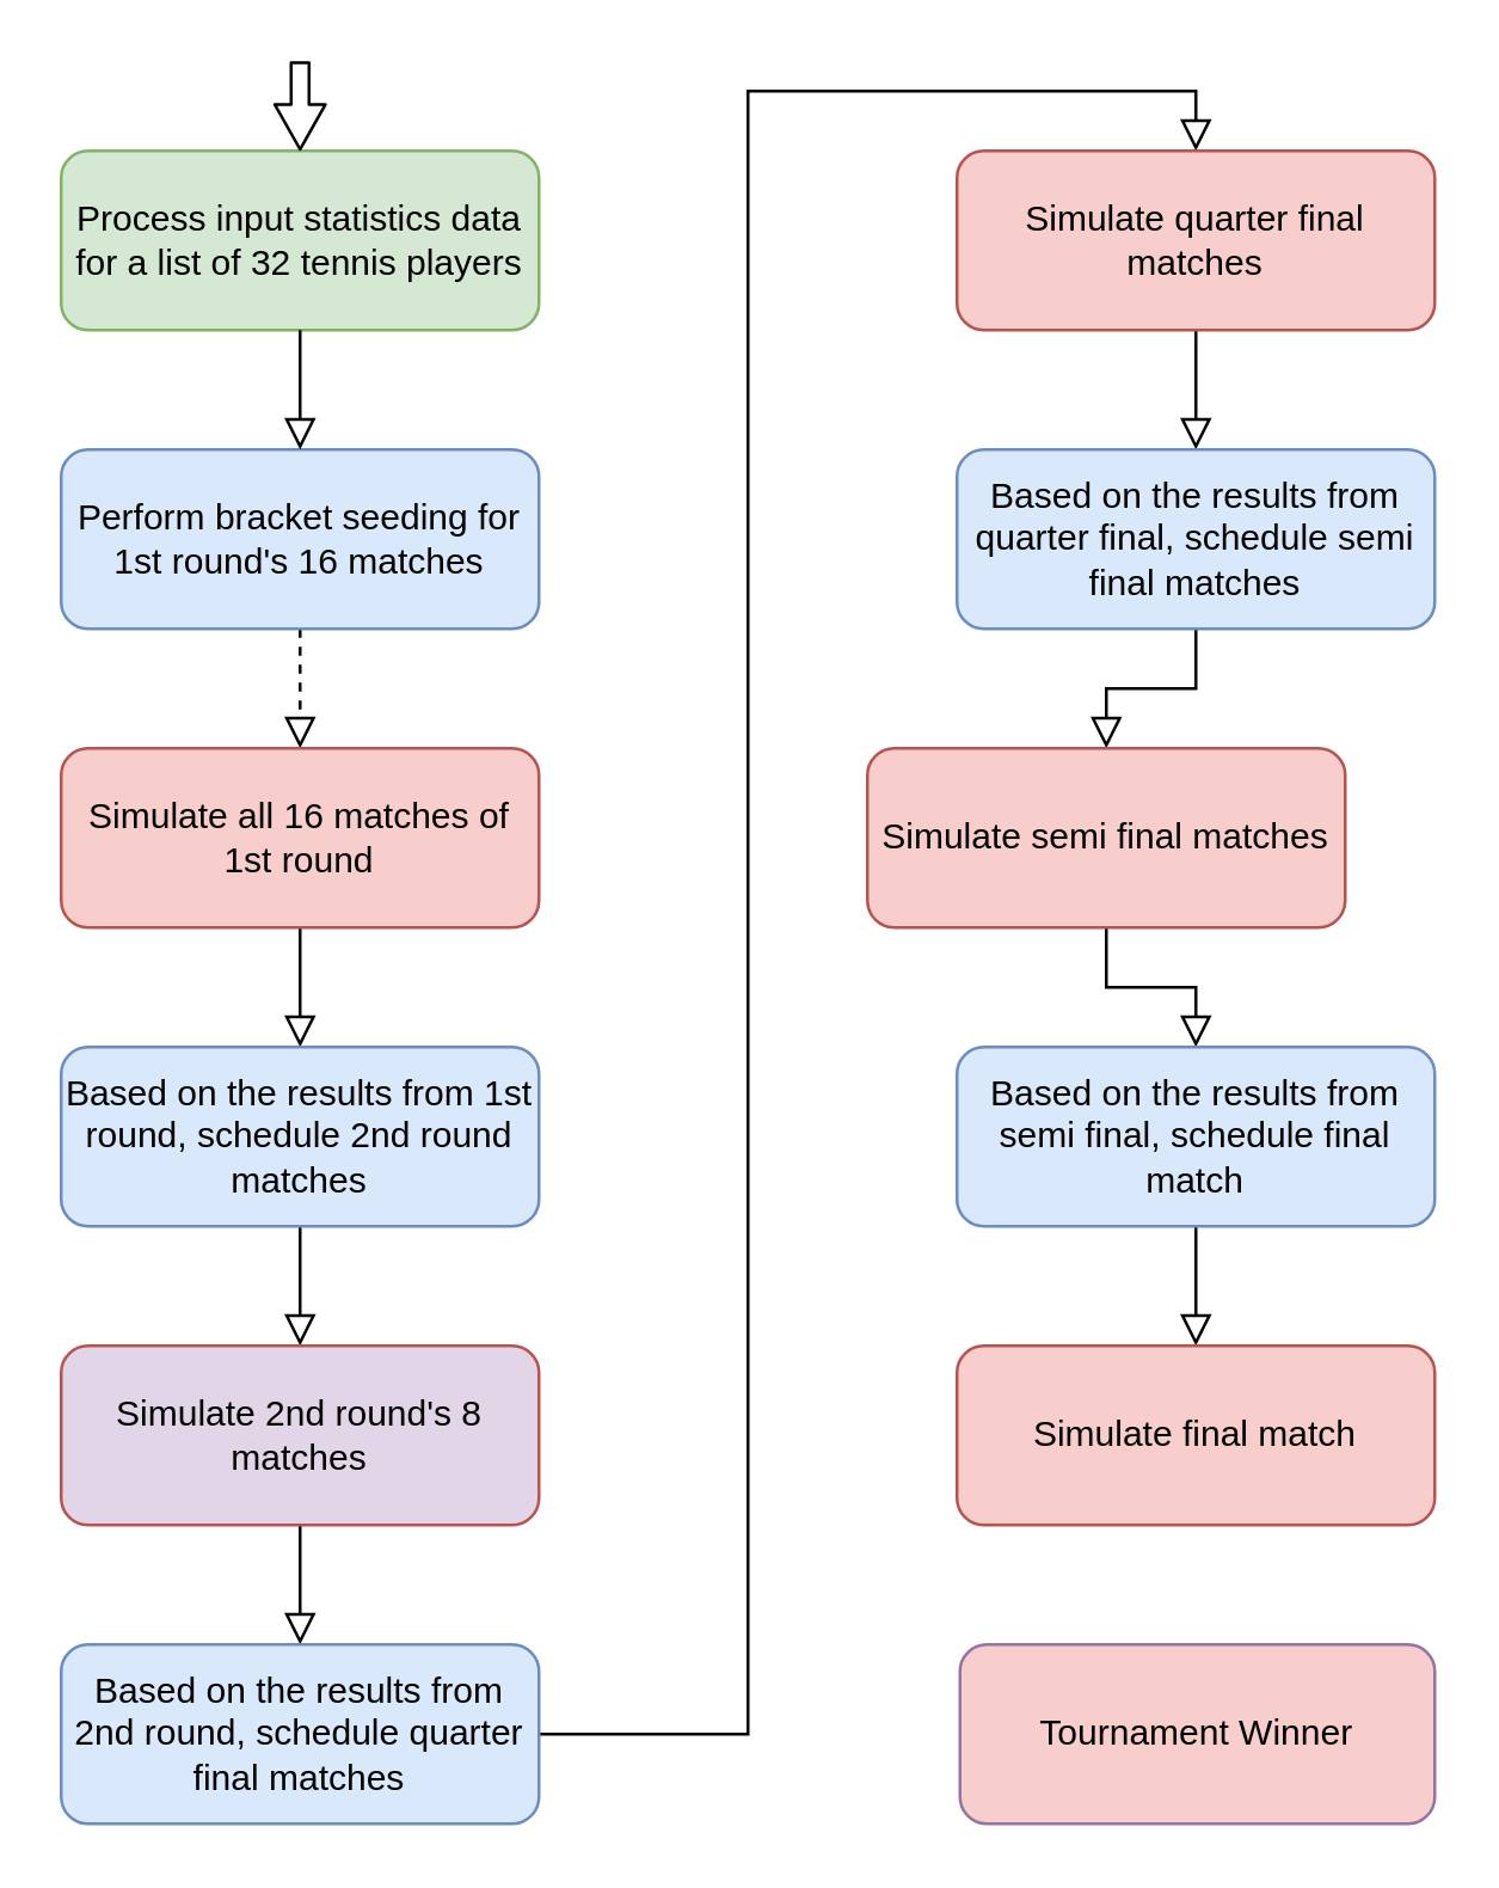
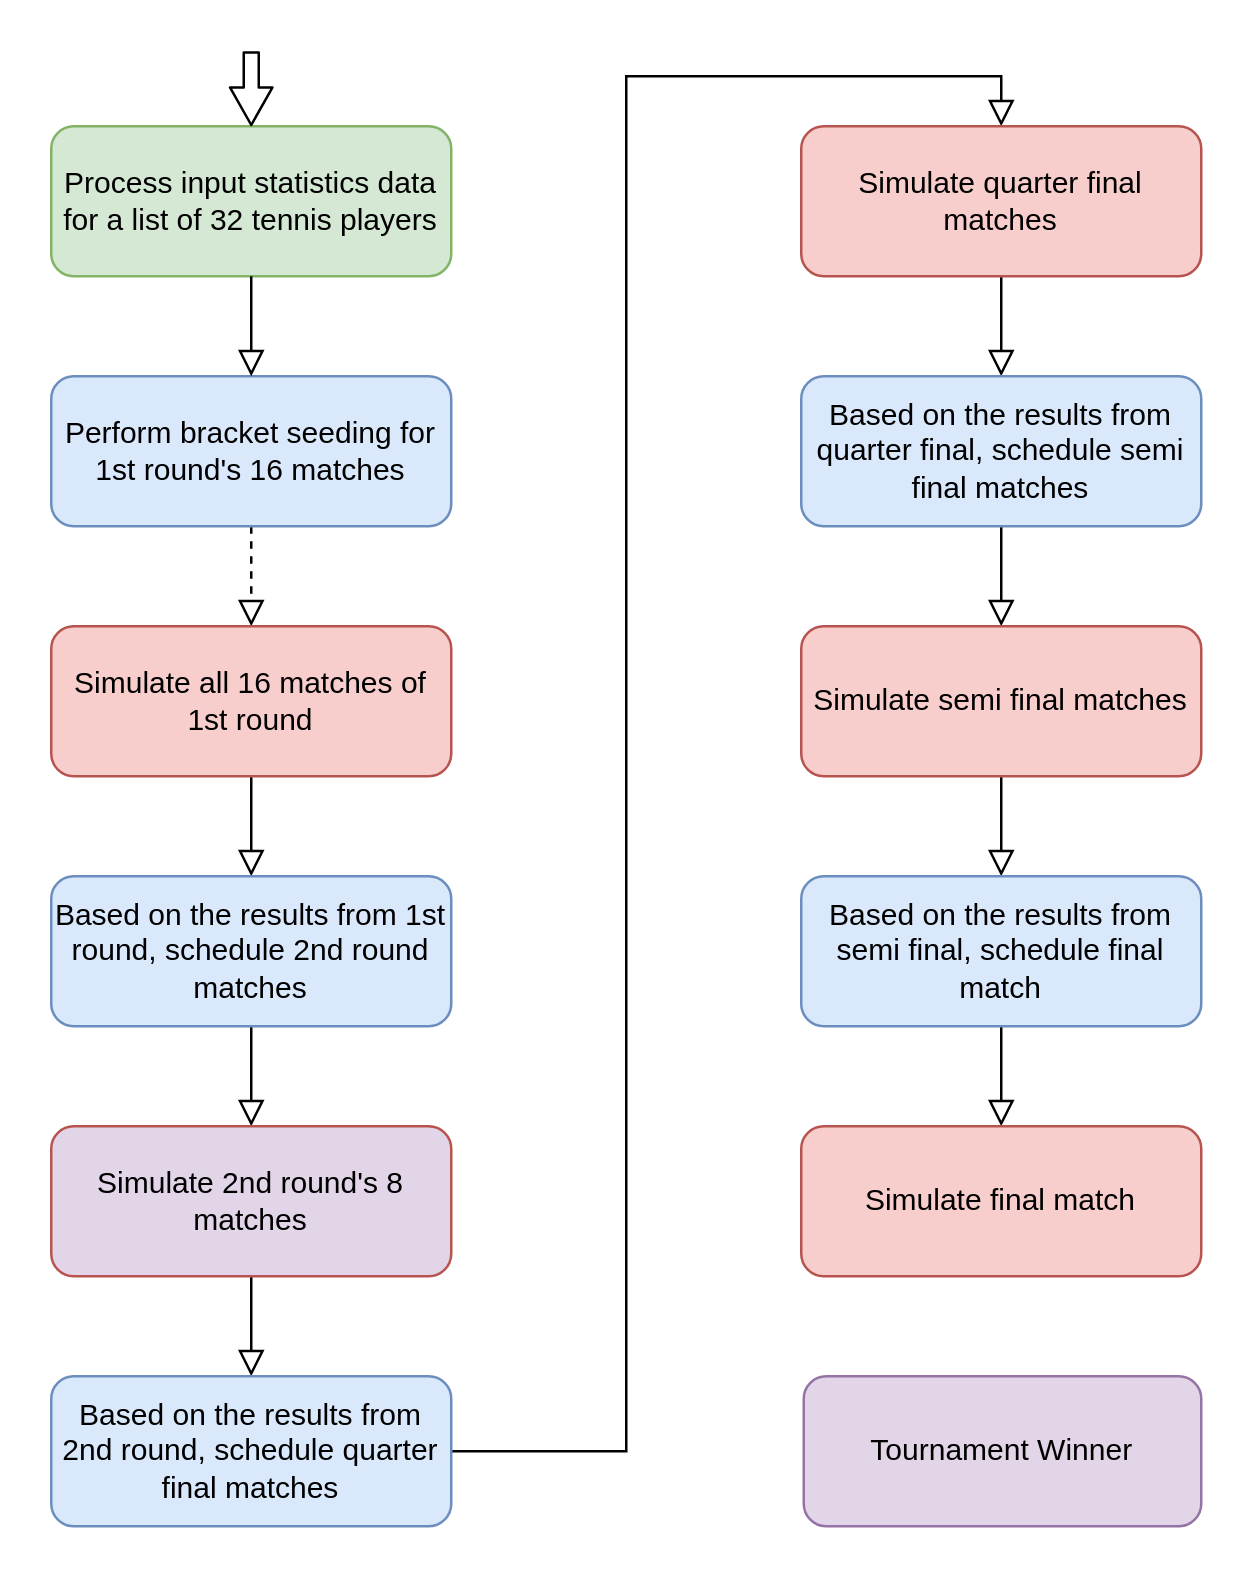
- <mxCell id="19" value="Simulate semi final matches" style="rounded=1;whiteSpace=wrap;html=1;fillColor=#f8cecc;strokeColor=#b85450;" vertex="1" parent="1"><mxGeometry x="290" y="250" width="160" height="60" as="geometry" /></mxCell>
+ <mxCell id="19" value="Simulate semi final matches" style="rounded=1;whiteSpace=wrap;html=1;fillColor=#f8cecc;strokeColor=#b85450;" vertex="1" parent="1"><mxGeometry x="320" y="250" width="160" height="60" as="geometry" /></mxCell>
- <mxCell id="23" value="Tournament Winner" style="rounded=1;whiteSpace=wrap;html=1;fillColor=#f8cecc;strokeColor=#9673a6;" vertex="1" parent="1"><mxGeometry x="321" y="550" width="159" height="60" as="geometry" /></mxCell>
+ <mxCell id="23" value="Tournament Winner" style="rounded=1;whiteSpace=wrap;html=1;fillColor=#e1d5e7;strokeColor=#9673a6;" vertex="1" parent="1"><mxGeometry x="321" y="550" width="159" height="60" as="geometry" /></mxCell>
